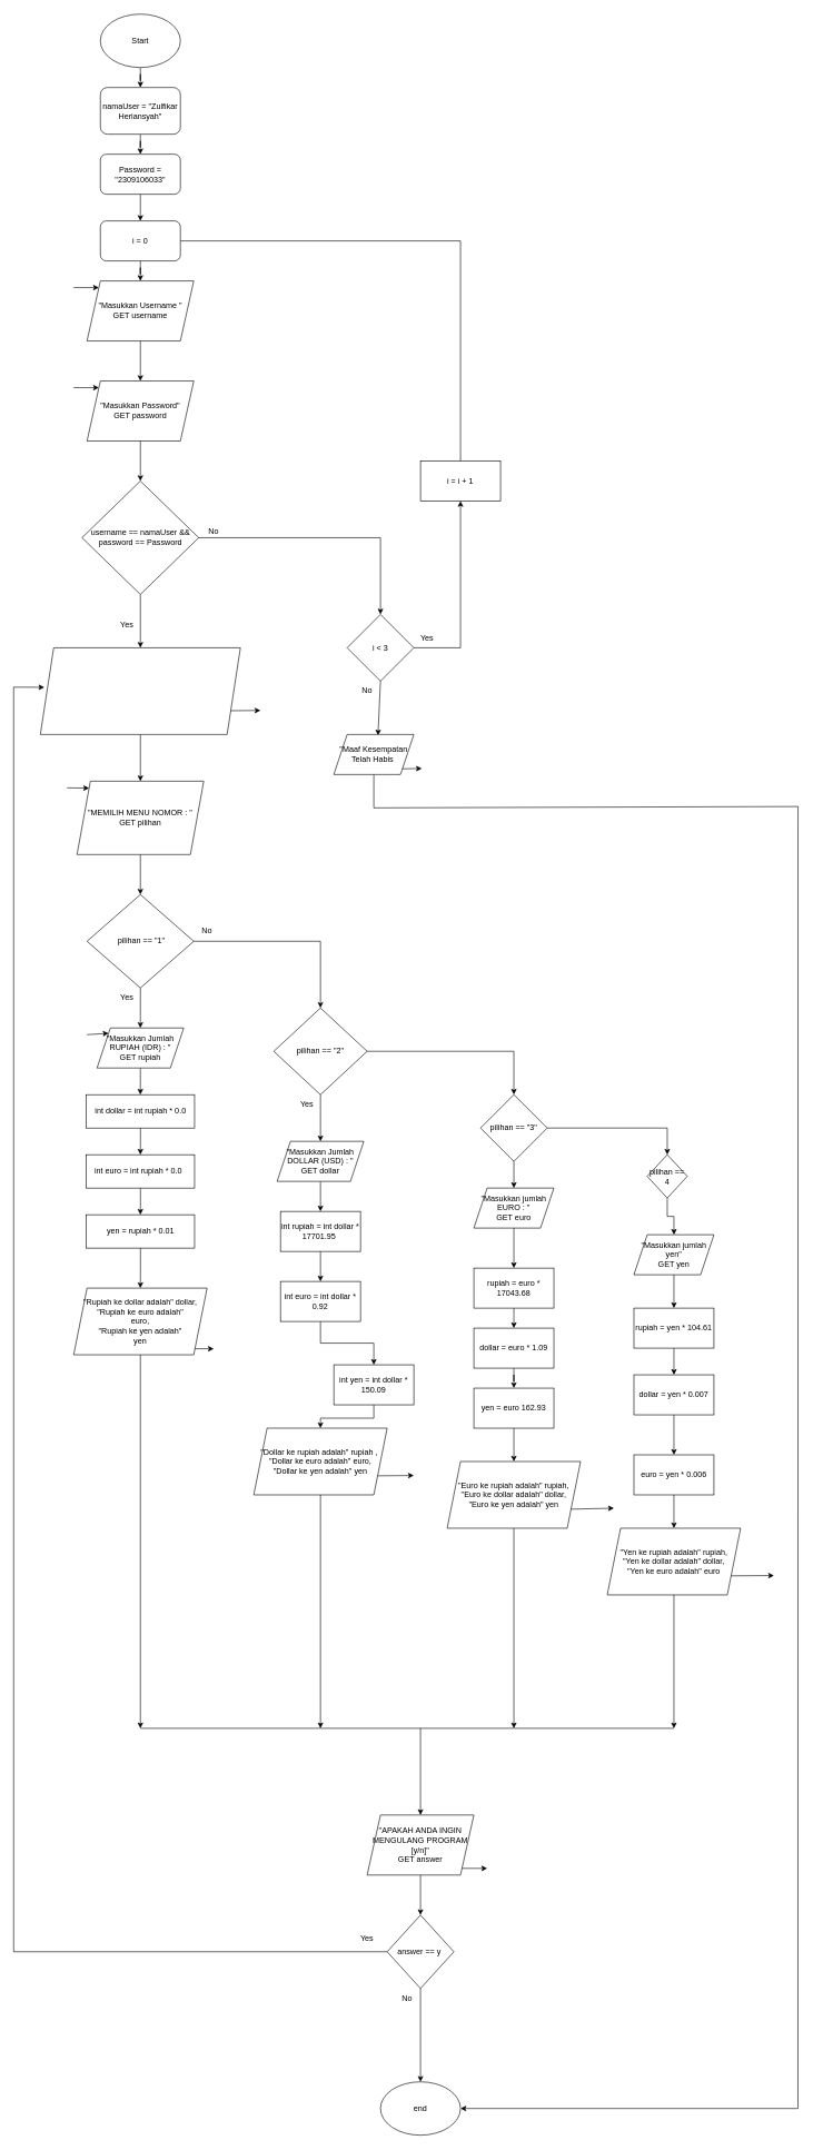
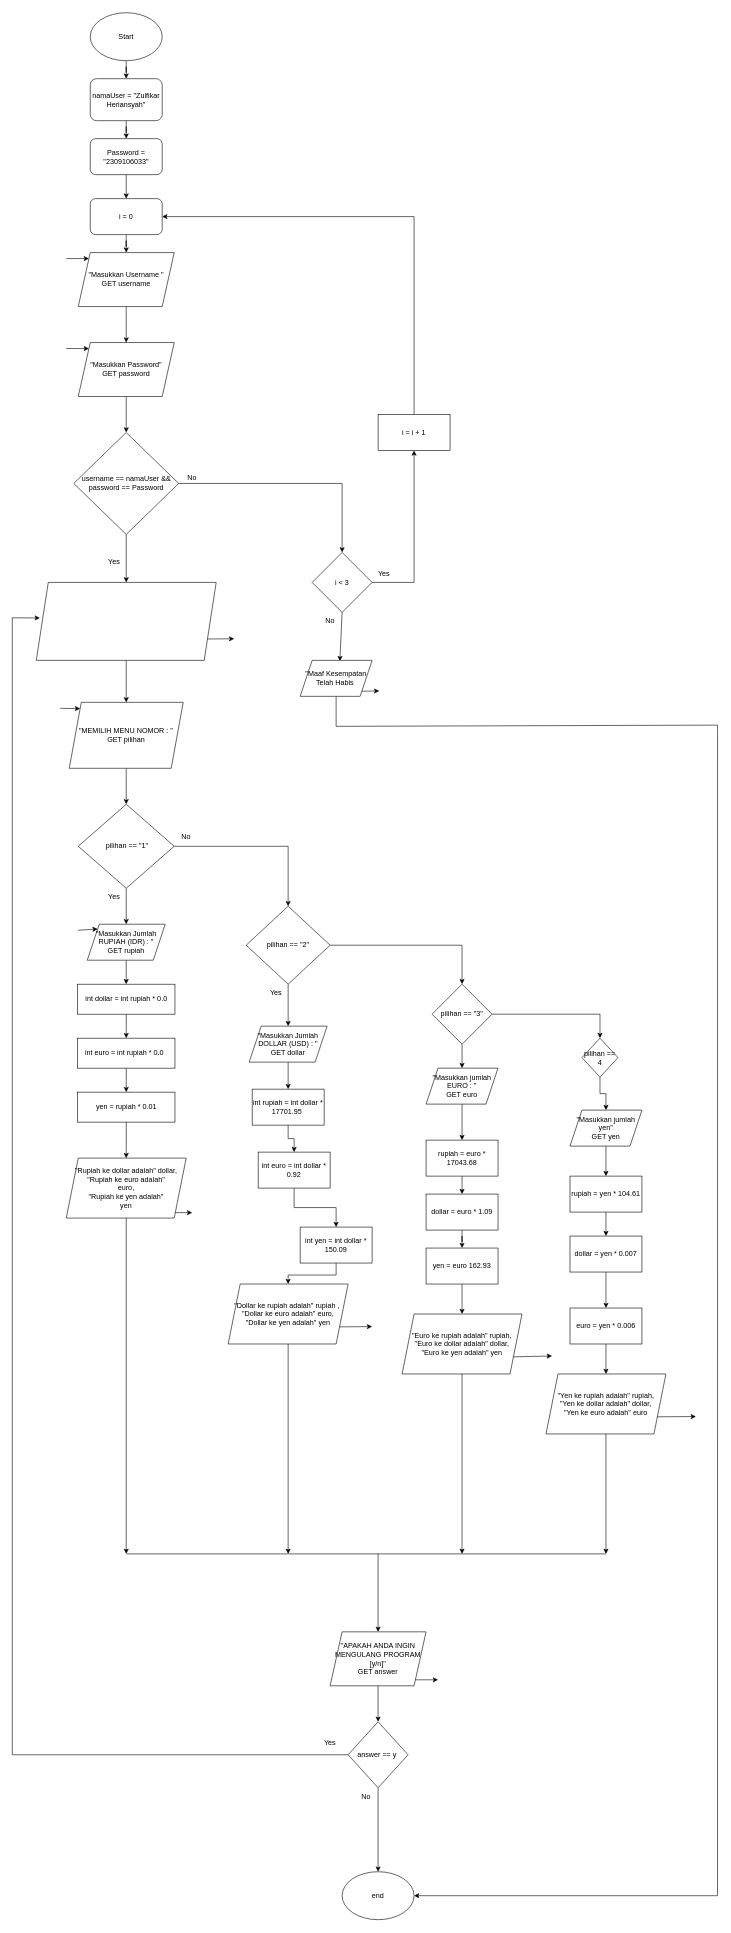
- <mxCell id="25" style="edgeStyle=orthogonalEdgeStyle;rounded=0;orthogonalLoop=1;jettySize=auto;html=1;entryX=1;entryY=0.5;entryDx=0;entryDy=0;endArrow=none;" parent="1" source="26" target="103" edge="1"><mxGeometry relative="1" as="geometry"><mxPoint x="690" y="360" as="targetPoint" /><Array as="points"><mxPoint x="690" y="360" /></Array></mxGeometry></mxCell>
+ <mxCell id="25" style="edgeStyle=orthogonalEdgeStyle;rounded=0;orthogonalLoop=1;jettySize=auto;html=1;entryX=1;entryY=0.5;entryDx=0;entryDy=0;" parent="1" source="26" target="103" edge="1"><mxGeometry relative="1" as="geometry"><mxPoint x="690" y="360" as="targetPoint" /><Array as="points"><mxPoint x="690" y="360" /></Array></mxGeometry></mxCell>
- <mxCell id="56" value="int euro = int dollar * 0.92" style="rounded=0;whiteSpace=wrap;html=1;" parent="1" vertex="1"><mxGeometry x="420" y="1920" width="120" height="60" as="geometry" /></mxCell>
+ <mxCell id="56" value="int euro = int dollar * 0.92" style="rounded=0;whiteSpace=wrap;html=1;" parent="1" vertex="1"><mxGeometry x="430" y="1920" width="120" height="60" as="geometry" /></mxCell>
